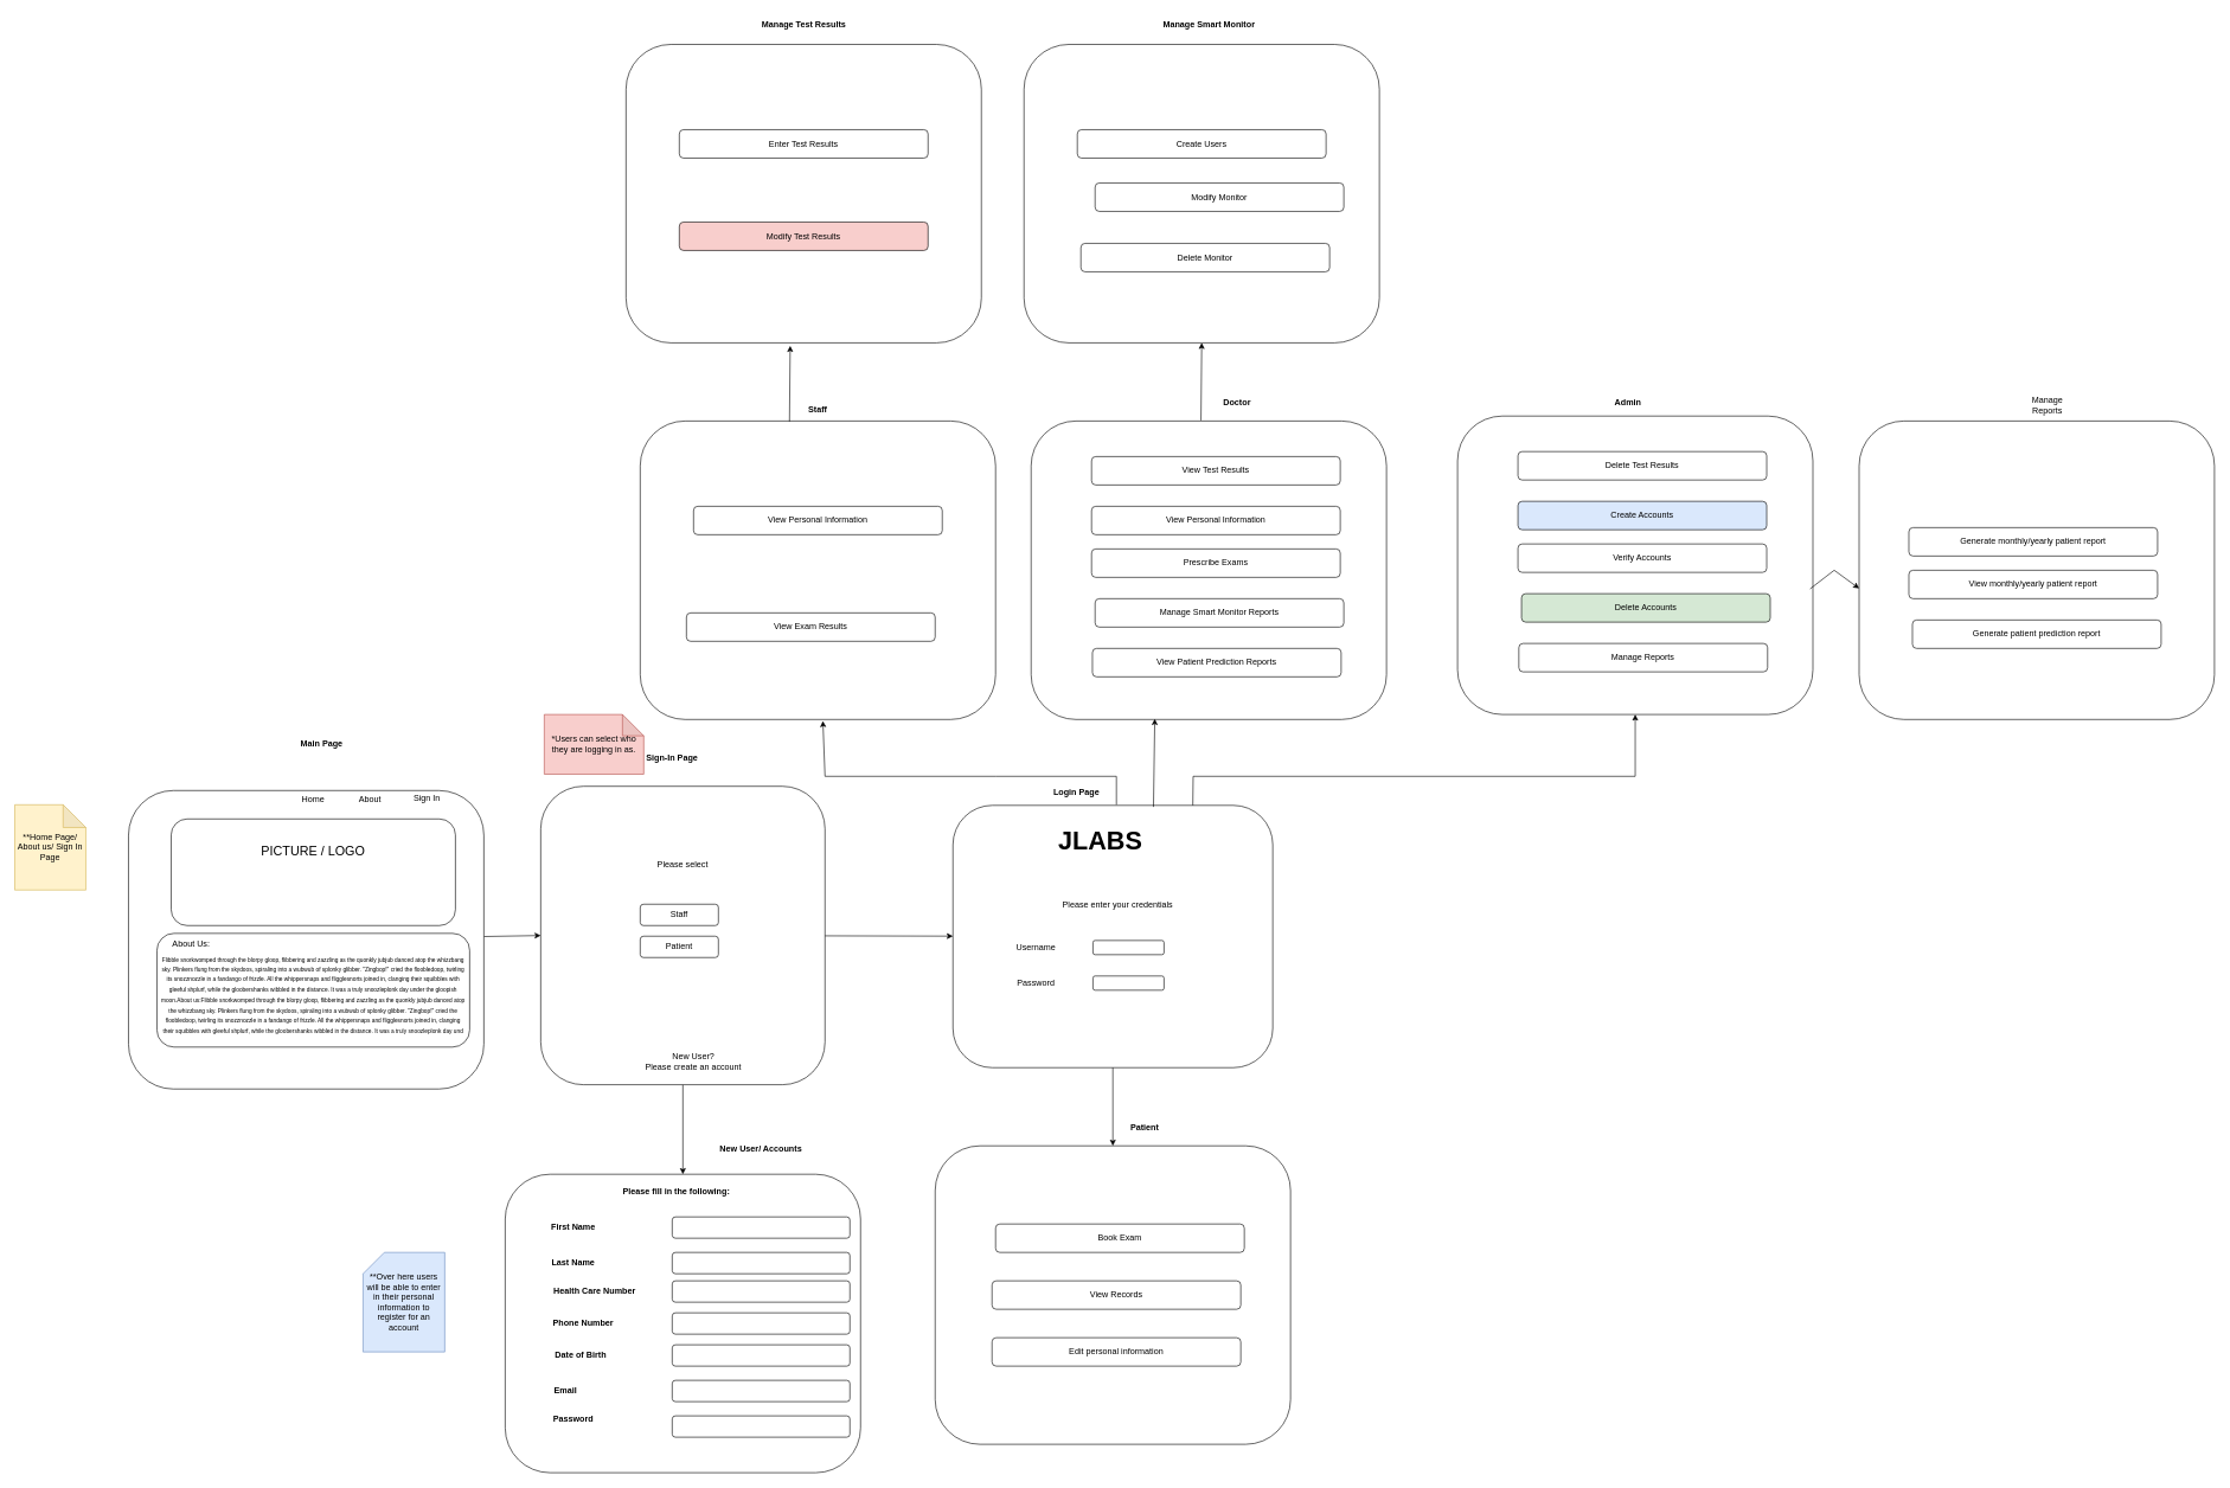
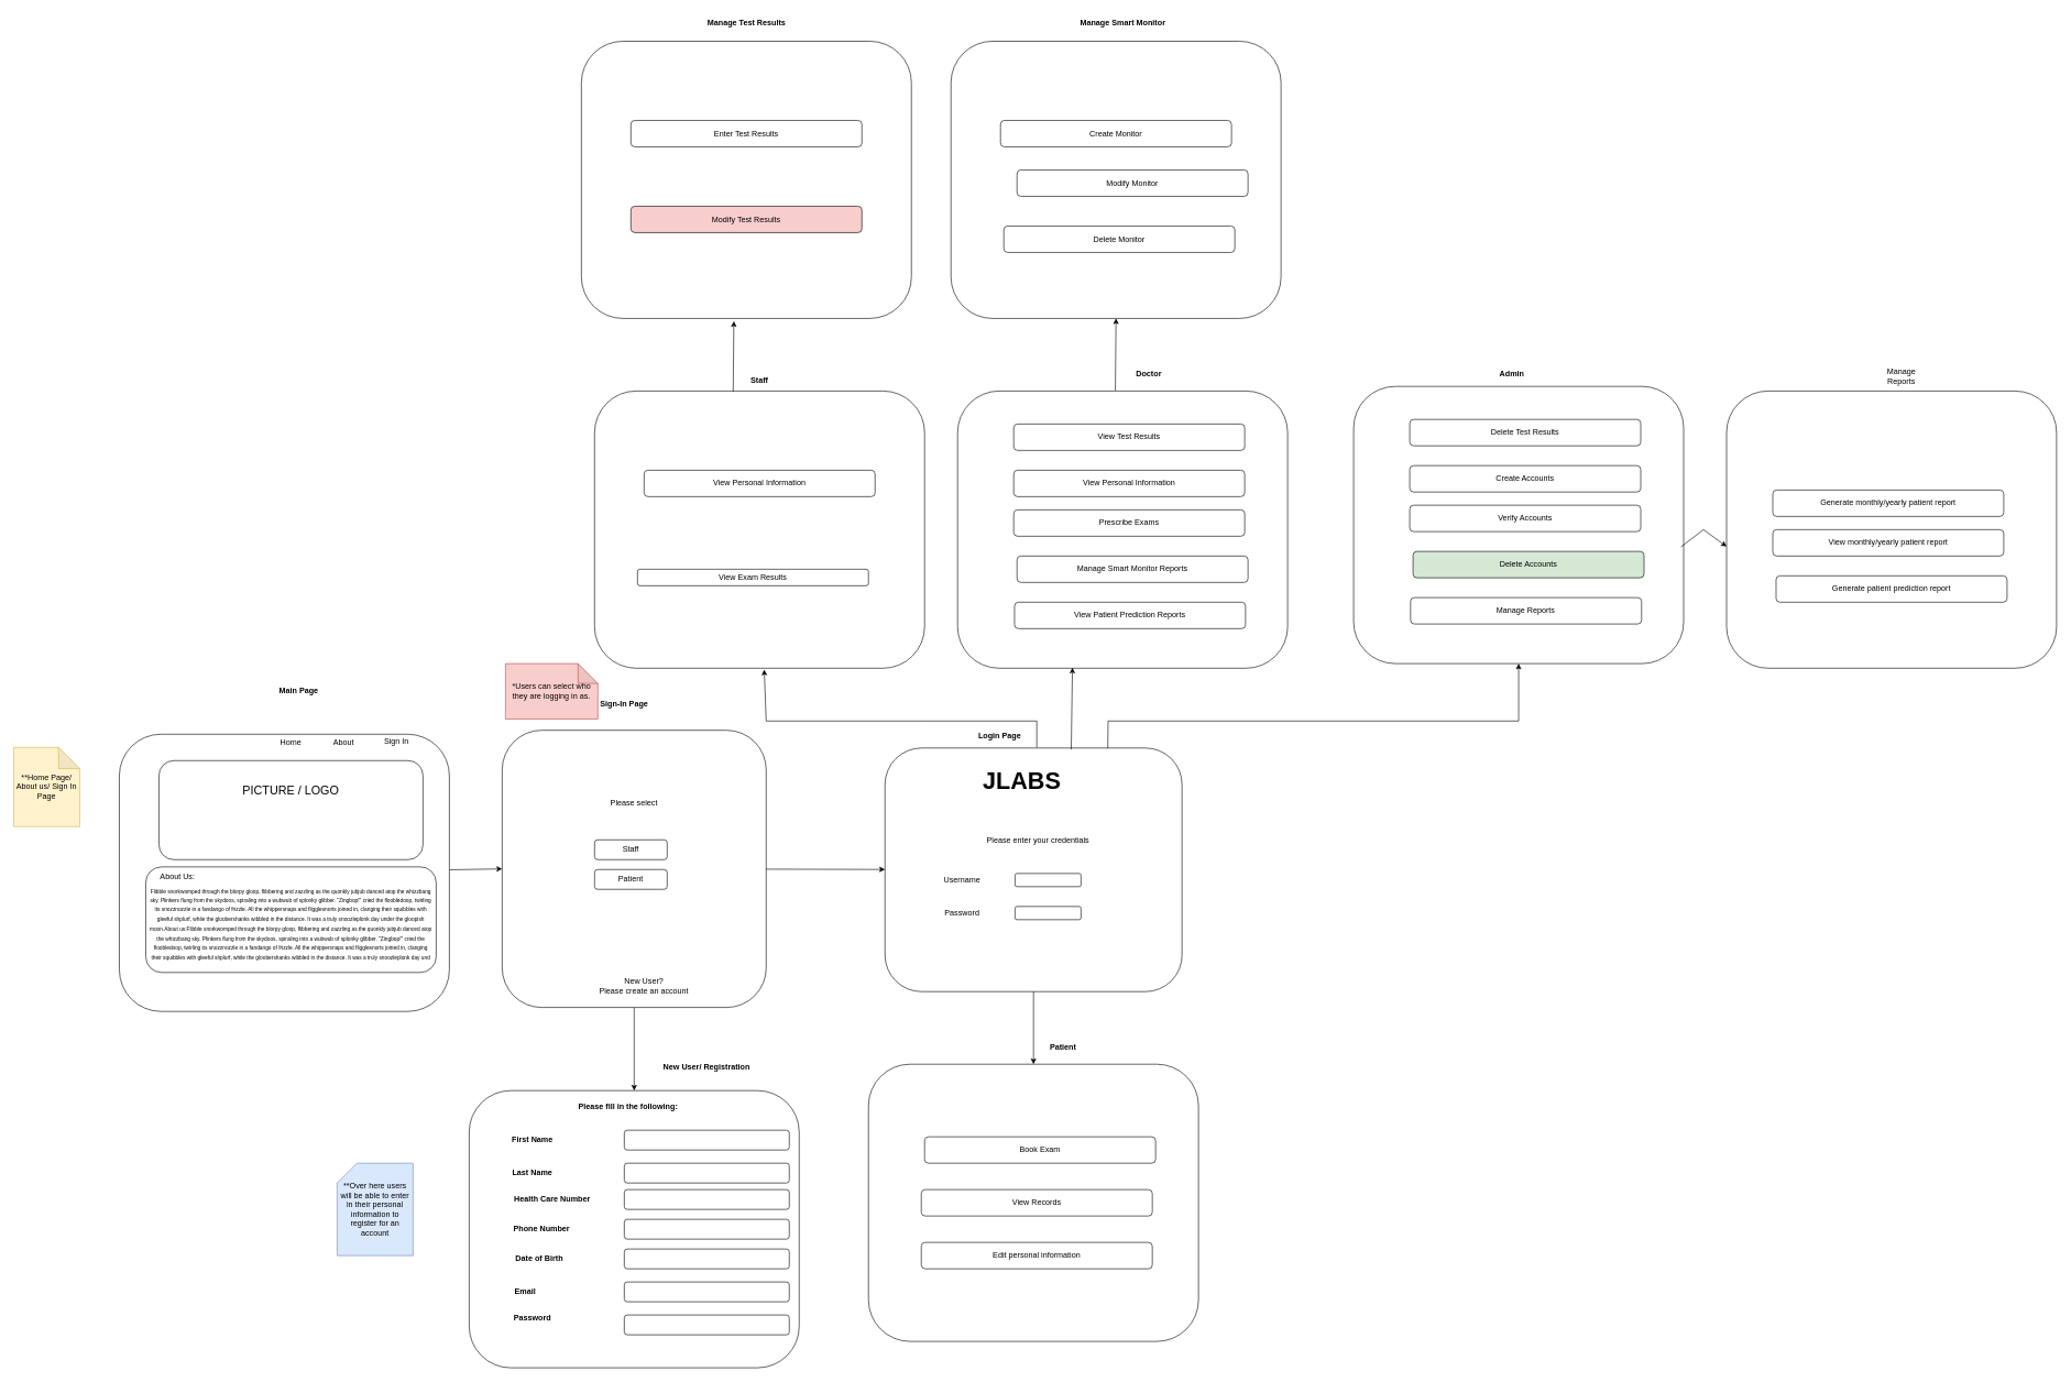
- <mxCell id="96" value="Create Users" style="rounded=1;whiteSpace=wrap;html=1;" parent="94" vertex="1"><mxGeometry x="85" y="120" width="350" height="40" as="geometry" /></mxCell>
+ <mxCell id="96" value="Create Monitor" style="rounded=1;whiteSpace=wrap;html=1;" parent="94" vertex="1"><mxGeometry x="85" y="120" width="350" height="40" as="geometry" /></mxCell>
- <mxCell id="71" value="Create Accounts" style="rounded=1;whiteSpace=wrap;html=1;fillColor=#dae8fc;" parent="68" vertex="1"><mxGeometry x="85" y="120" width="350" height="40" as="geometry" /></mxCell>
+ <mxCell id="71" value="Create Accounts" style="rounded=1;whiteSpace=wrap;html=1;" parent="68" vertex="1"><mxGeometry x="85" y="120" width="350" height="40" as="geometry" /></mxCell>
- <mxCell id="66" value="View Exam Results" style="rounded=1;whiteSpace=wrap;html=1;" parent="63" vertex="1"><mxGeometry x="75" y="270" width="350" height="40" as="geometry" /></mxCell>
+ <mxCell id="66" value="View Exam Results" style="rounded=1;whiteSpace=wrap;html=1;" parent="63" vertex="1"><mxGeometry x="75" y="270" width="350" height="25" as="geometry" /></mxCell>
- <mxCell id="7" value="&lt;b&gt;New User/ Accounts&lt;/b&gt;" style="text;html=1;align=center;verticalAlign=middle;whiteSpace=wrap;rounded=0;" parent="1" vertex="1"><mxGeometry x="1000" y="1602" width="140" height="30" as="geometry" /></mxCell>
+ <mxCell id="7" value="&lt;b&gt;New User/ Registration&lt;/b&gt;" style="text;html=1;align=center;verticalAlign=middle;whiteSpace=wrap;rounded=0;" parent="1" vertex="1"><mxGeometry x="1000" y="1602" width="140" height="30" as="geometry" /></mxCell>
